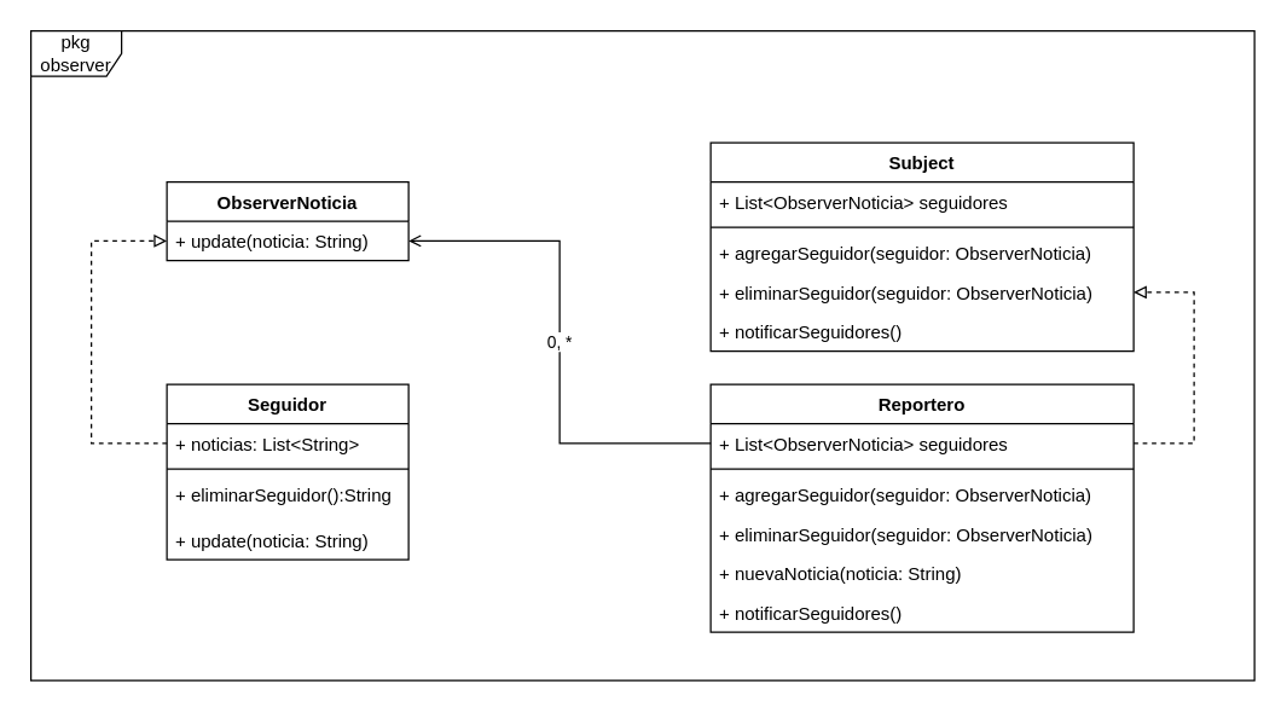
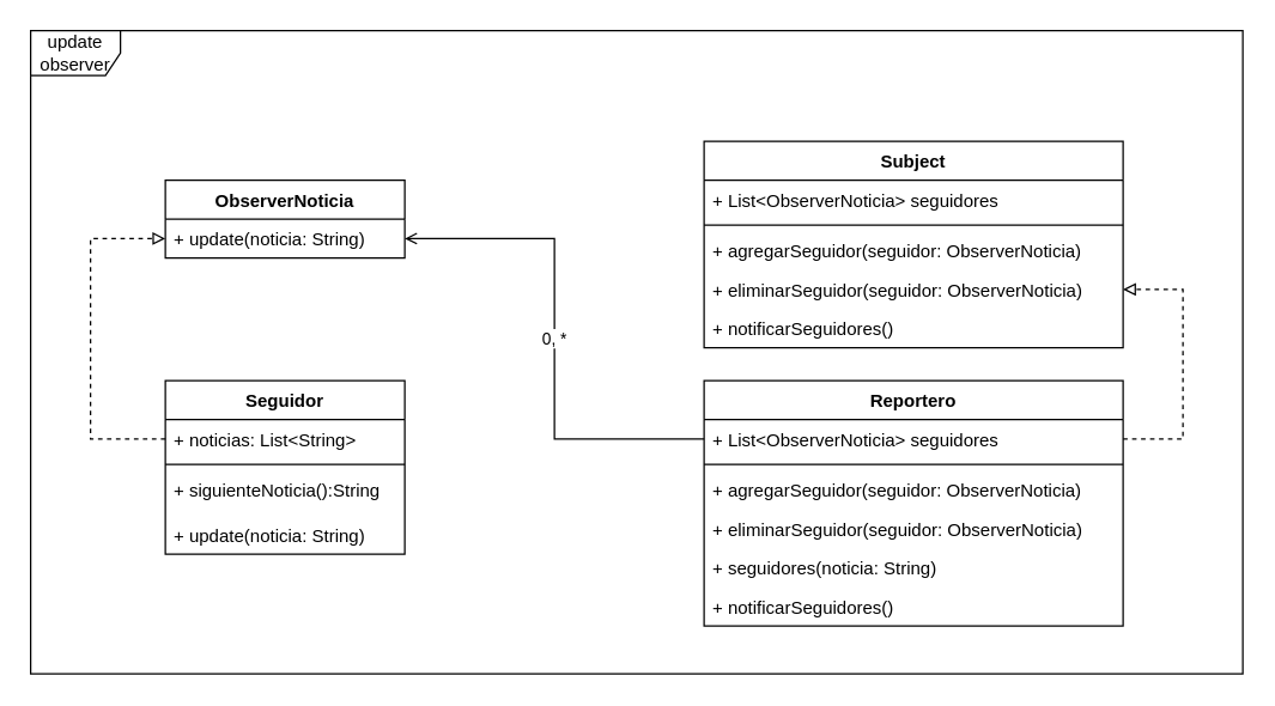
- <mxCell id="2" value="pkg observer" style="shape=umlFrame;whiteSpace=wrap;html=1;" vertex="1" parent="1"><mxGeometry x="20" y="20" width="810" height="430" as="geometry" /></mxCell>
+ <mxCell id="2" value="update observer" style="shape=umlFrame;whiteSpace=wrap;html=1;" vertex="1" parent="1"><mxGeometry x="20" y="20" width="810" height="430" as="geometry" /></mxCell>
- <mxCell id="24" value="+ eliminarSeguidor():String" style="text;strokeColor=none;fillColor=none;align=left;verticalAlign=top;spacingLeft=4;spacingRight=4;overflow=hidden;rotatable=0;points=[[0,0.5],[1,0.5]];portConstraint=eastwest;" vertex="1" parent="21"><mxGeometry y="60" width="160" height="30" as="geometry" /></mxCell>
+ <mxCell id="24" value="+ siguienteNoticia():String" style="text;strokeColor=none;fillColor=none;align=left;verticalAlign=top;spacingLeft=4;spacingRight=4;overflow=hidden;rotatable=0;points=[[0,0.5],[1,0.5]];portConstraint=eastwest;" vertex="1" parent="21"><mxGeometry y="60" width="160" height="30" as="geometry" /></mxCell>
- <mxCell id="17" value="+ nuevaNoticia(noticia: String)" style="text;strokeColor=none;fillColor=none;align=left;verticalAlign=top;spacingLeft=4;spacingRight=4;overflow=hidden;rotatable=0;points=[[0,0.5],[1,0.5]];portConstraint=eastwest;" vertex="1" parent="12"><mxGeometry y="112" width="280" height="26" as="geometry" /></mxCell>
+ <mxCell id="17" value="+ seguidores(noticia: String)" style="text;strokeColor=none;fillColor=none;align=left;verticalAlign=top;spacingLeft=4;spacingRight=4;overflow=hidden;rotatable=0;points=[[0,0.5],[1,0.5]];portConstraint=eastwest;" vertex="1" parent="12"><mxGeometry y="112" width="280" height="26" as="geometry" /></mxCell>
